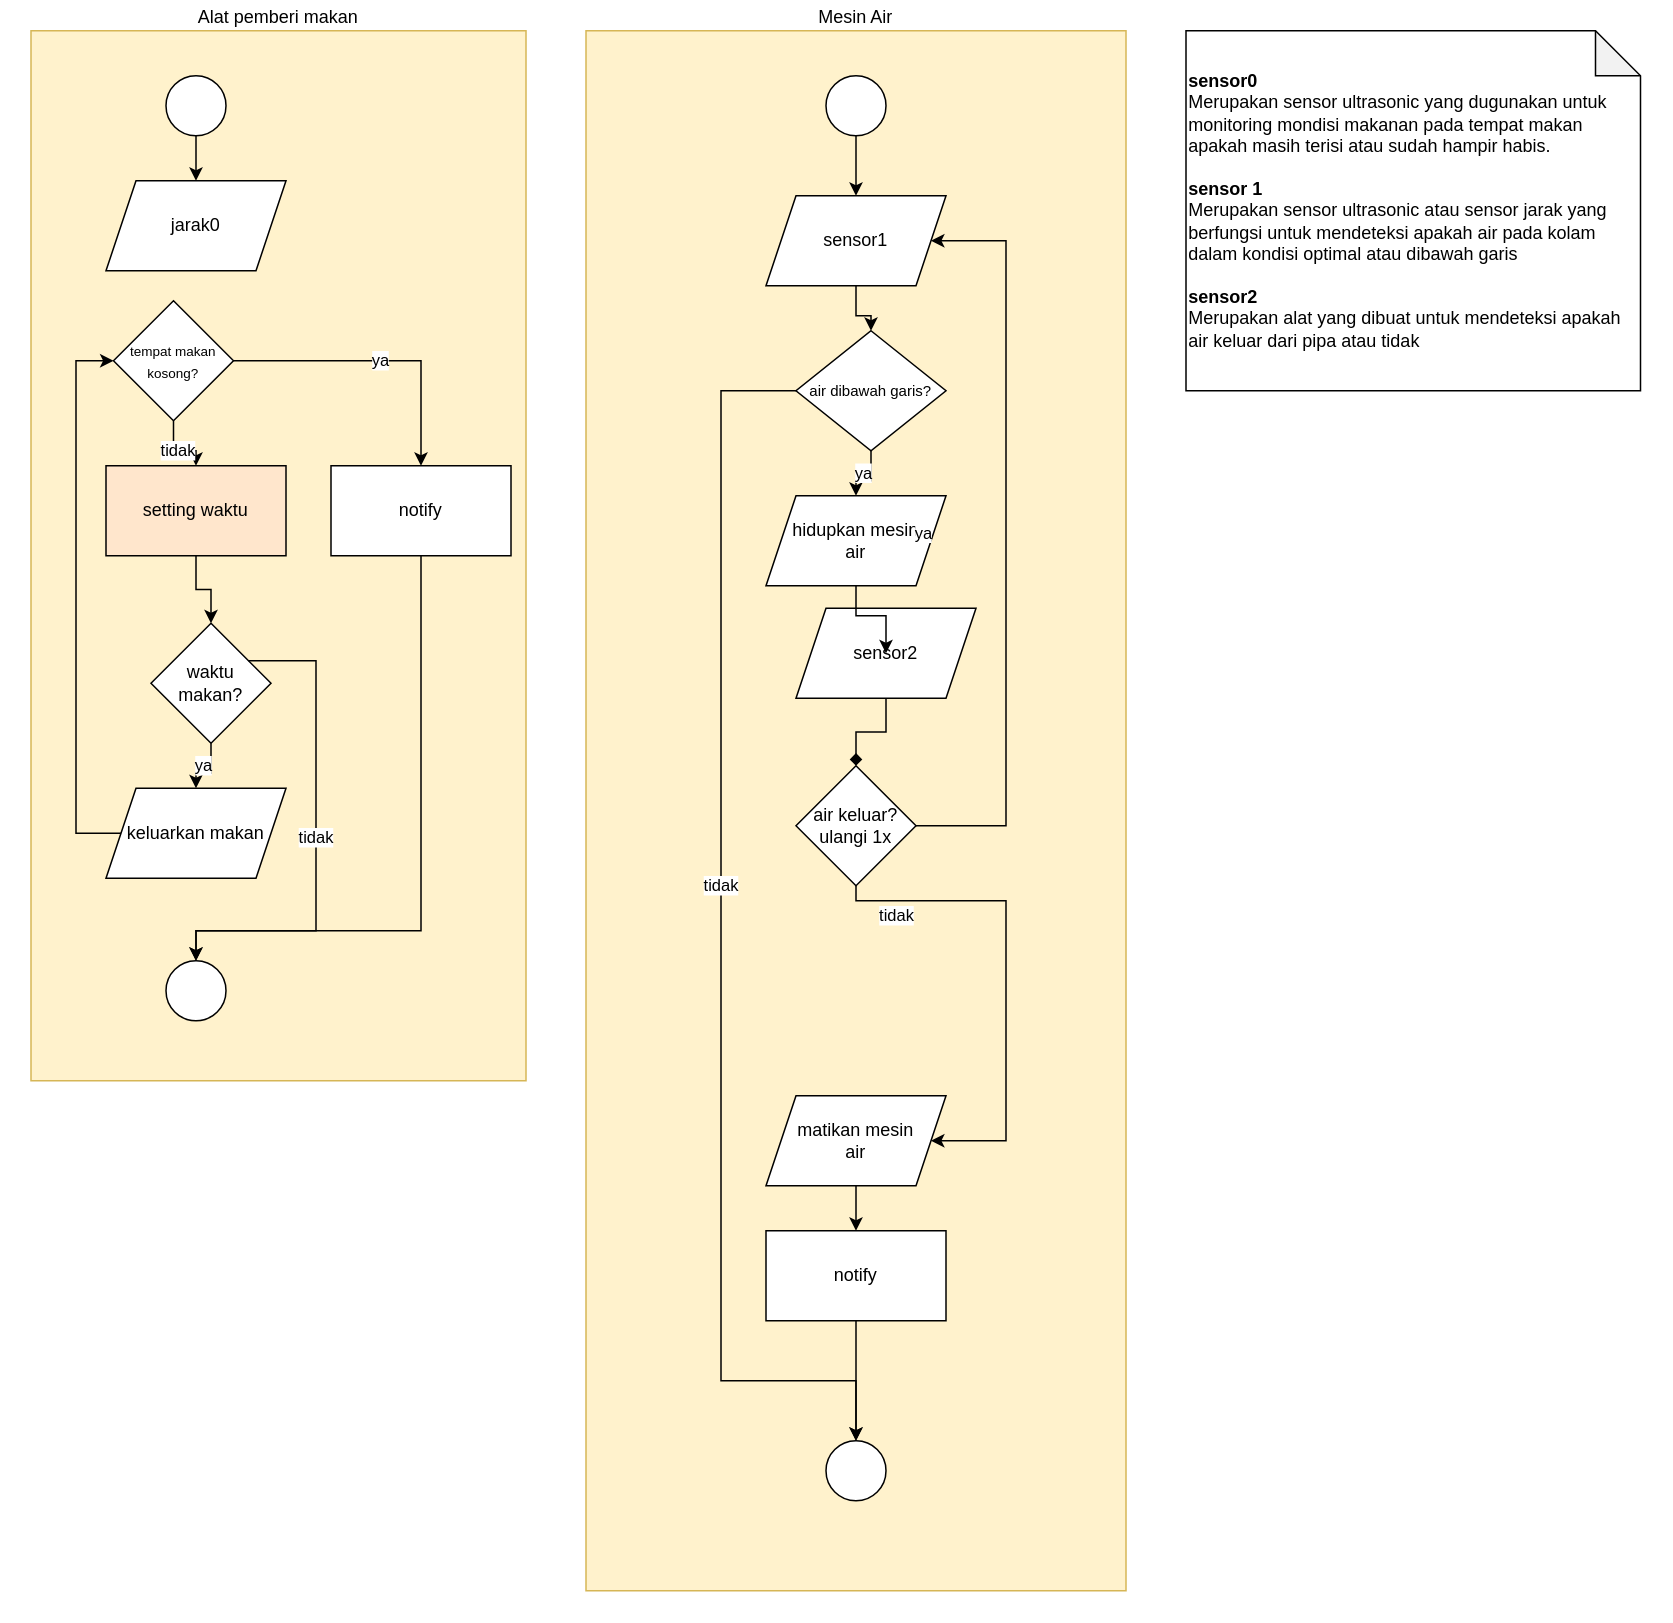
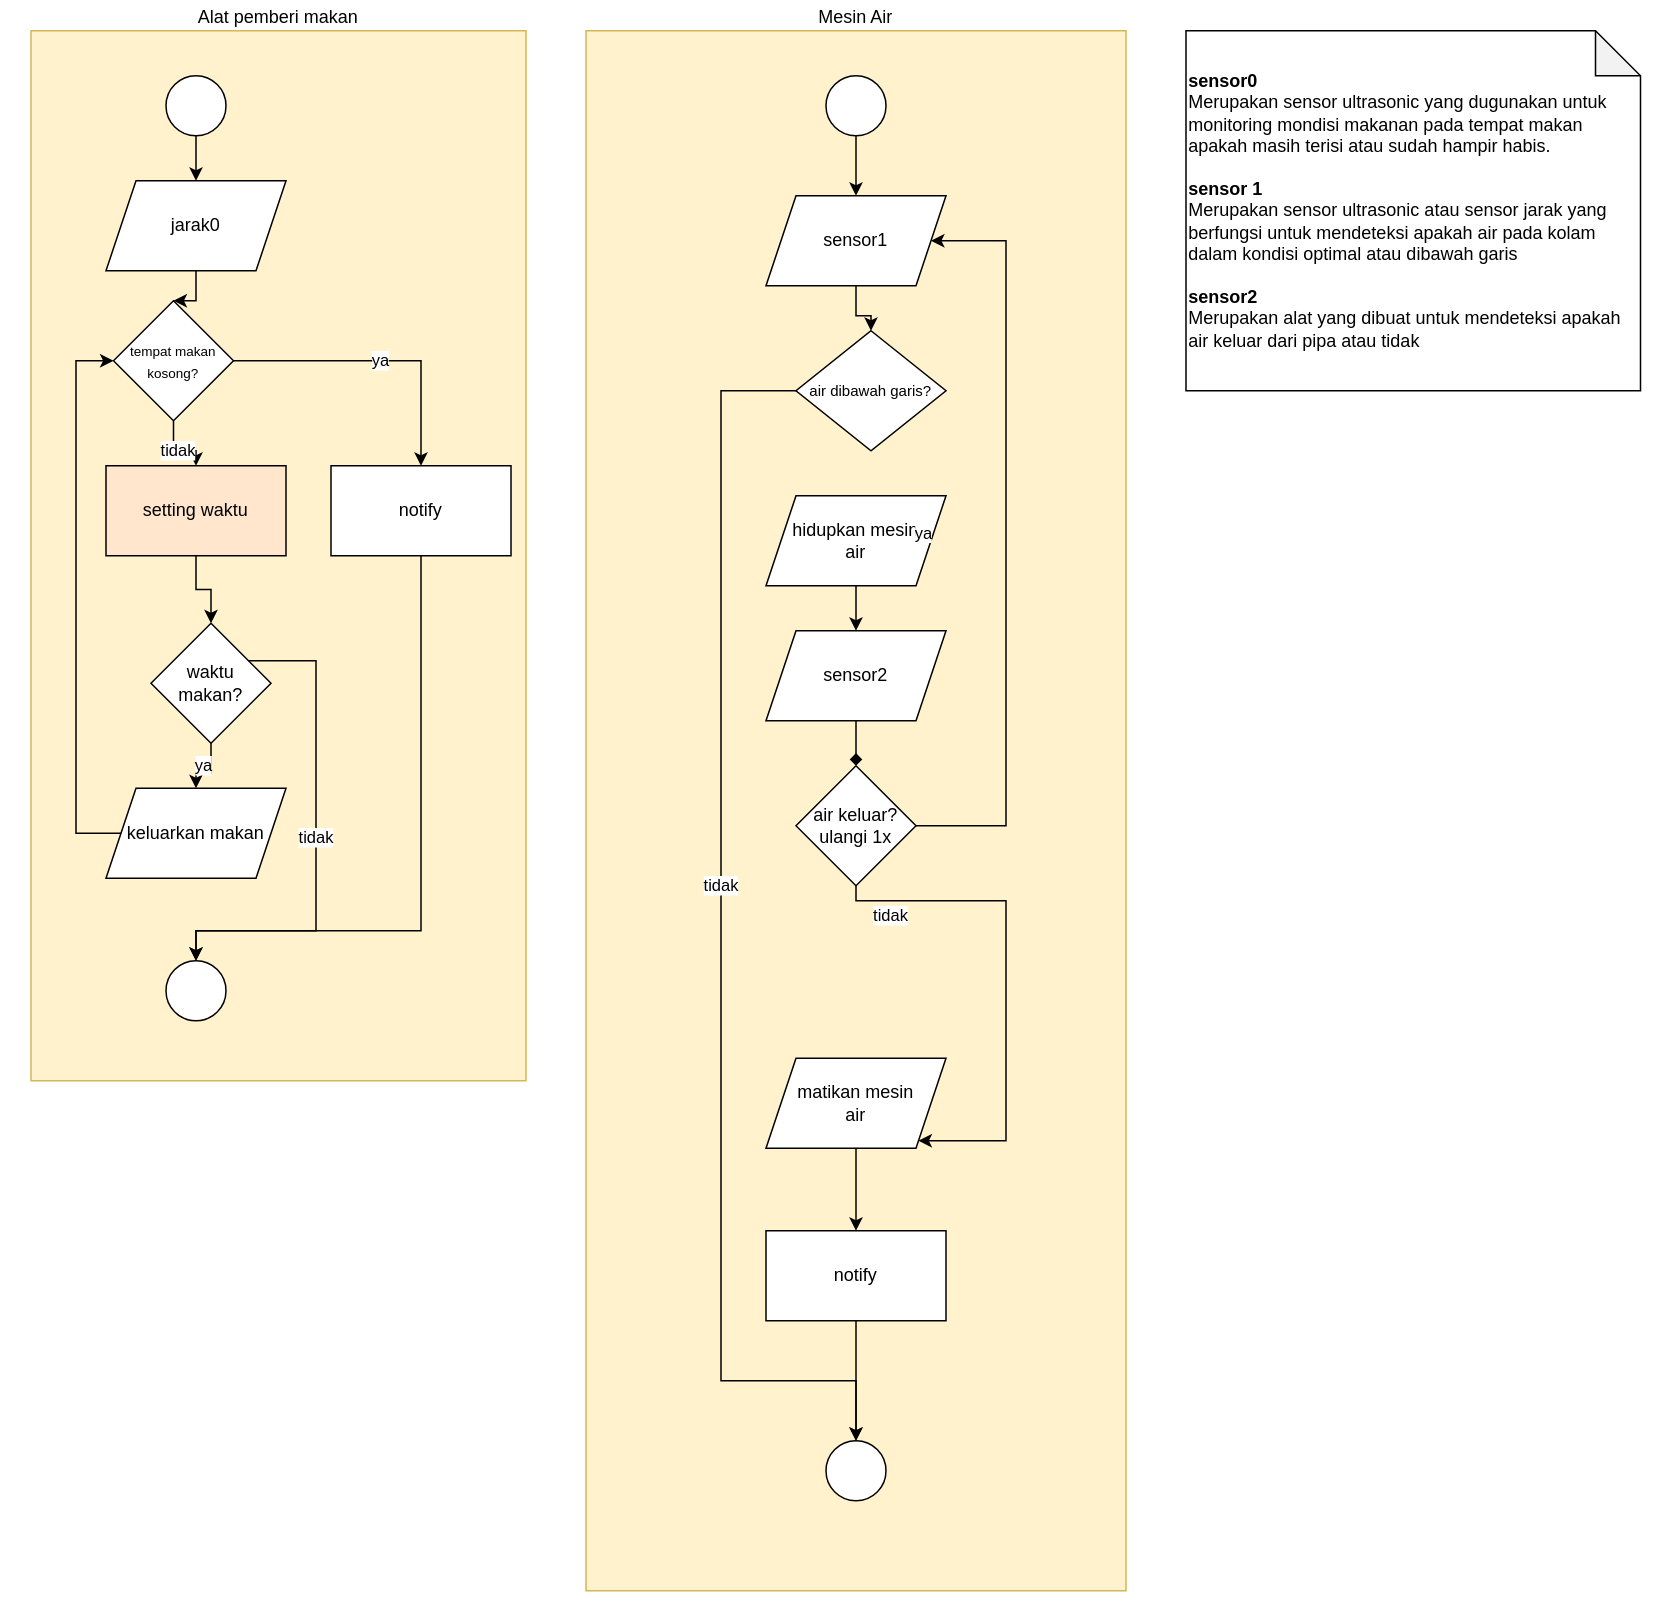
+ <mxCell id="40" value="" style="edgeStyle=orthogonalEdgeStyle;rounded=0;orthogonalLoop=1;jettySize=auto;html=1;" edge="1" parent="24" source="41" target="35"><mxGeometry relative="1" as="geometry" /></mxCell>
- <mxCell id="11" value="ya" style="edgeStyle=orthogonalEdgeStyle;rounded=0;orthogonalLoop=1;jettySize=auto;html=1;" edge="1" parent="3" source="8" target="10"><mxGeometry as="geometry" /></mxCell>
- <mxCell id="12" value="sensor2" style="shape=parallelogram;perimeter=parallelogramPerimeter;whiteSpace=wrap;html=1;fixedSize=1;align=center;" vertex="1" parent="3"><mxGeometry x="140" y="385" width="120" height="60" as="geometry" /></mxCell>
+ <mxCell id="12" value="sensor2" style="shape=parallelogram;perimeter=parallelogramPerimeter;whiteSpace=wrap;html=1;fixedSize=1;align=center;" vertex="1" parent="3"><mxGeometry x="120" y="400" width="120" height="60" as="geometry" /></mxCell>
- <mxCell id="17" value="matikan mesin &lt;br&gt;air" style="shape=parallelogram;perimeter=parallelogramPerimeter;whiteSpace=wrap;html=1;fixedSize=1;align=center;" vertex="1" parent="3"><mxGeometry x="120" y="710" width="120" height="60" as="geometry" /></mxCell>
+ <mxCell id="17" value="matikan mesin &lt;br&gt;air" style="shape=parallelogram;perimeter=parallelogramPerimeter;whiteSpace=wrap;html=1;fixedSize=1;align=center;" vertex="1" parent="3"><mxGeometry x="120" y="685" width="120" height="60" as="geometry" /></mxCell>
